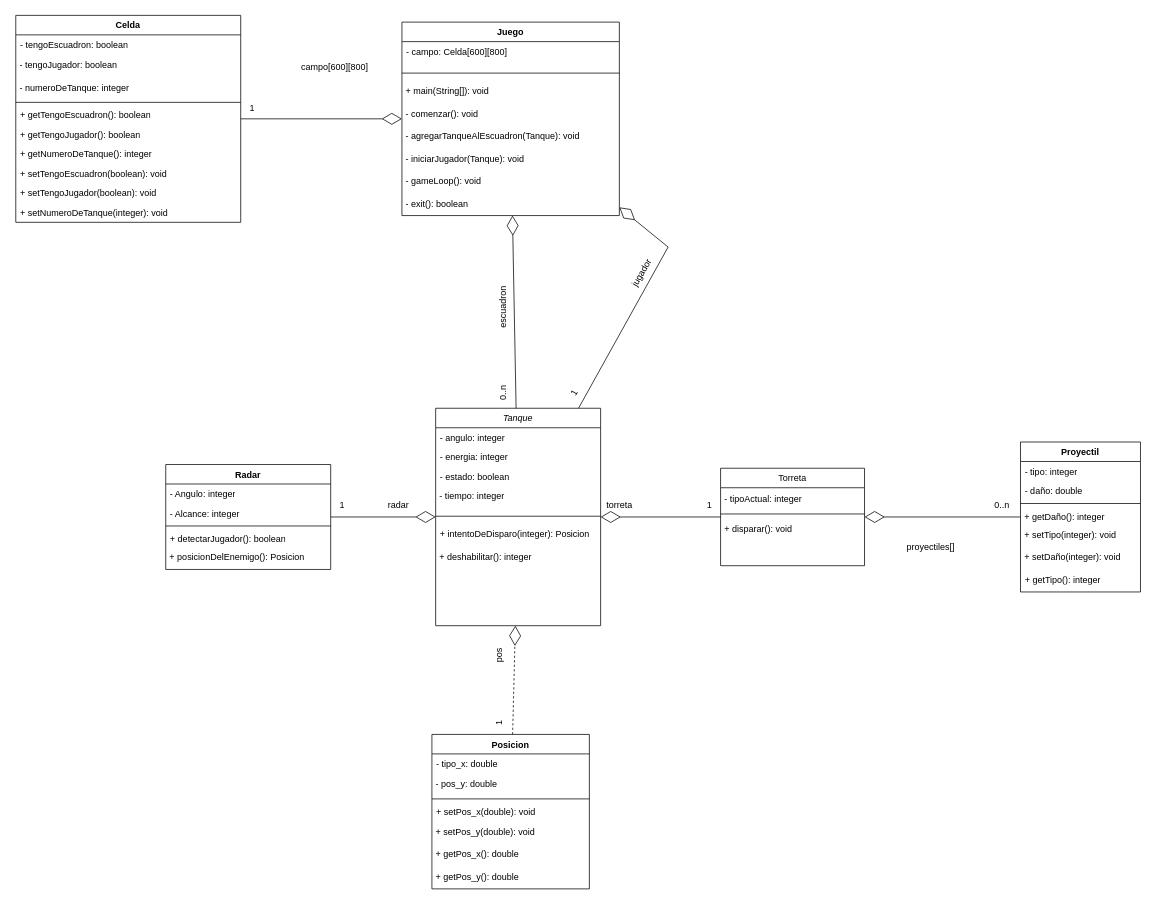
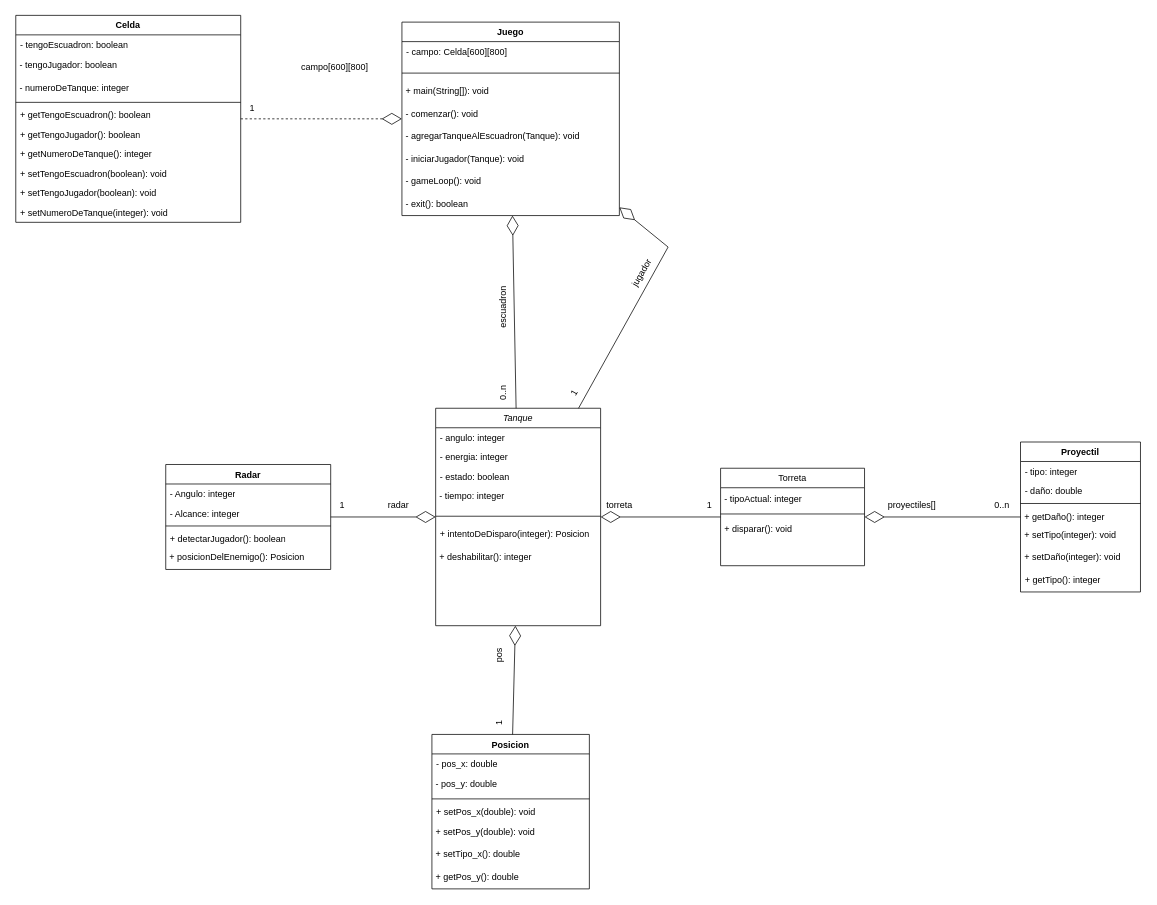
- <mxCell id="73" value="" style="endArrow=diamondThin;endFill=0;endSize=24;html=1;rounded=0;" edge="1" parent="1" source="62" target="14"><mxGeometry width="160" relative="1" as="geometry"><mxPoint x="500" y="199" as="sourcePoint" /><mxPoint x="660" y="199" as="targetPoint" /></mxGeometry></mxCell>
+ <mxCell id="73" value="" style="endArrow=diamondThin;endFill=0;endSize=24;html=1;rounded=0;dashed=1;" edge="1" parent="1" source="62" target="14"><mxGeometry width="160" relative="1" as="geometry"><mxPoint x="500" y="199" as="sourcePoint" /><mxPoint x="660" y="199" as="targetPoint" /></mxGeometry></mxCell>
- <mxCell id="52" value="proyectiles[]" style="text;html=1;align=center;verticalAlign=middle;resizable=0;points=[];autosize=1;strokeColor=none;fillColor=none;" vertex="1" parent="1"><mxGeometry x="1190" y="714" width="100" height="30" as="geometry" /></mxCell>
+ <mxCell id="52" value="proyectiles[]" style="text;html=1;align=center;verticalAlign=middle;resizable=0;points=[];autosize=1;strokeColor=none;fillColor=none;" vertex="1" parent="1"><mxGeometry x="1165" y="659" width="100" height="30" as="geometry" /></mxCell>
- <mxCell id="76" value="" style="endArrow=diamondThin;endFill=0;endSize=24;html=1;rounded=0;dashed=1;" edge="1" parent="1" source="23" target="2"><mxGeometry width="160" relative="1" as="geometry"><mxPoint x="620" y="949" as="sourcePoint" /><mxPoint x="780" y="949" as="targetPoint" /></mxGeometry></mxCell>
+ <mxCell id="76" value="" style="endArrow=diamondThin;endFill=0;endSize=24;html=1;rounded=0;" edge="1" parent="1" source="23" target="2"><mxGeometry width="160" relative="1" as="geometry"><mxPoint x="620" y="949" as="sourcePoint" /><mxPoint x="780" y="949" as="targetPoint" /></mxGeometry></mxCell>
- <mxCell id="24" value="- tipo_x: double" style="text;strokeColor=none;fillColor=none;align=left;verticalAlign=top;spacingLeft=4;spacingRight=4;overflow=hidden;rotatable=0;points=[[0,0.5],[1,0.5]];portConstraint=eastwest;whiteSpace=wrap;html=1;" vertex="1" parent="23"><mxGeometry y="26" width="210" height="26" as="geometry" /></mxCell>
+ <mxCell id="24" value="- pos_x: double" style="text;strokeColor=none;fillColor=none;align=left;verticalAlign=top;spacingLeft=4;spacingRight=4;overflow=hidden;rotatable=0;points=[[0,0.5],[1,0.5]];portConstraint=eastwest;whiteSpace=wrap;html=1;" vertex="1" parent="23"><mxGeometry y="26" width="210" height="26" as="geometry" /></mxCell>
- <mxCell id="29" value="&amp;nbsp;+ getPos_x(): double" style="text;whiteSpace=wrap;html=1;" vertex="1" parent="23"><mxGeometry y="146" width="210" height="30" as="geometry" /></mxCell>
+ <mxCell id="29" value="&amp;nbsp;+ setTipo_x(): double" style="text;whiteSpace=wrap;html=1;" vertex="1" parent="23"><mxGeometry y="146" width="210" height="30" as="geometry" /></mxCell>
